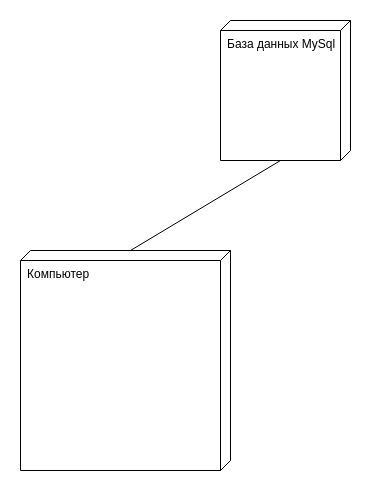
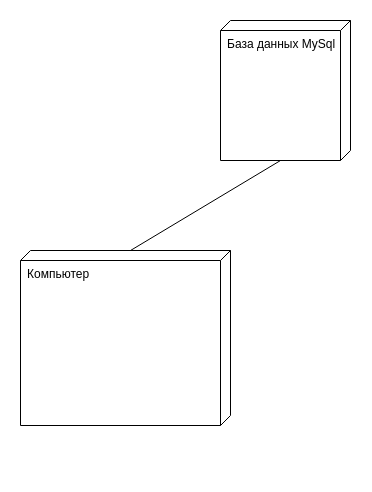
- <mxCell id="2" value="Компьютер&amp;nbsp;" style="verticalAlign=top;align=left;shape=cube;size=10;direction=south;fontStyle=0;html=1;boundedLbl=1;spacingLeft=5;whiteSpace=wrap;" vertex="1" parent="1"><mxGeometry x="20" y="250" width="210" height="220" as="geometry" /></mxCell>
+ <mxCell id="2" value="Компьютер&amp;nbsp;" style="verticalAlign=top;align=left;shape=cube;size=10;direction=south;fontStyle=0;html=1;boundedLbl=1;spacingLeft=5;whiteSpace=wrap;" vertex="1" parent="1"><mxGeometry x="20" y="250" width="210" height="175" as="geometry" /></mxCell>
